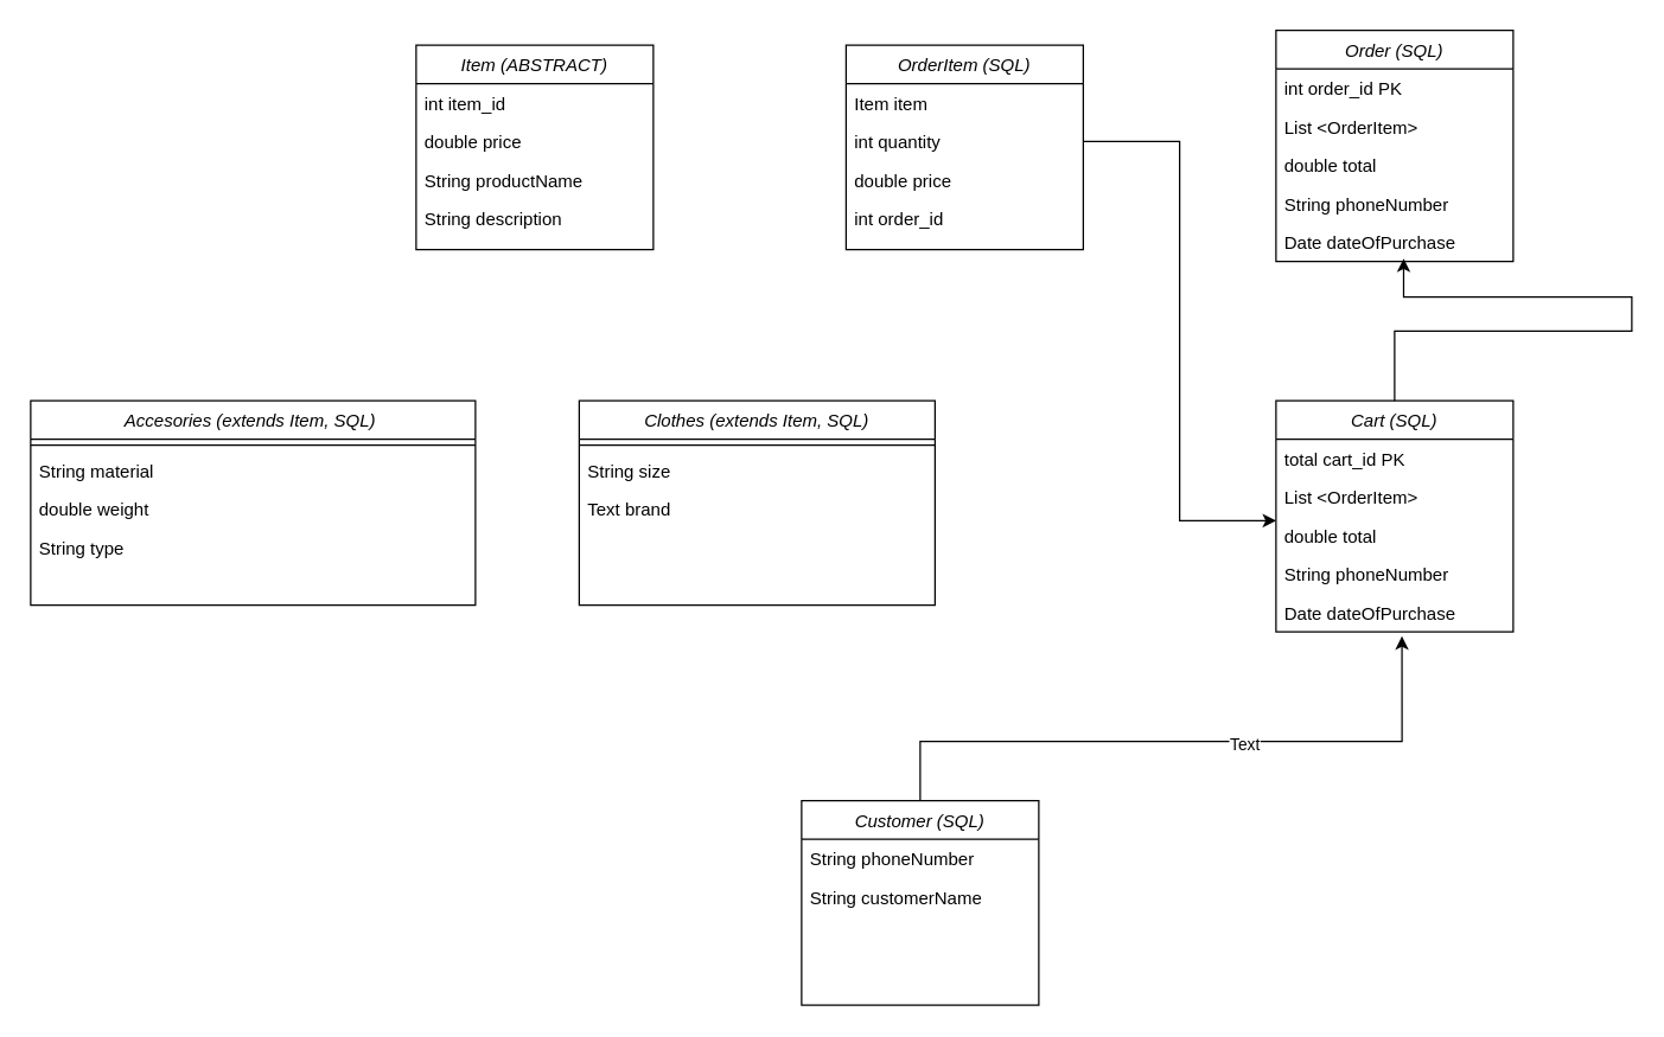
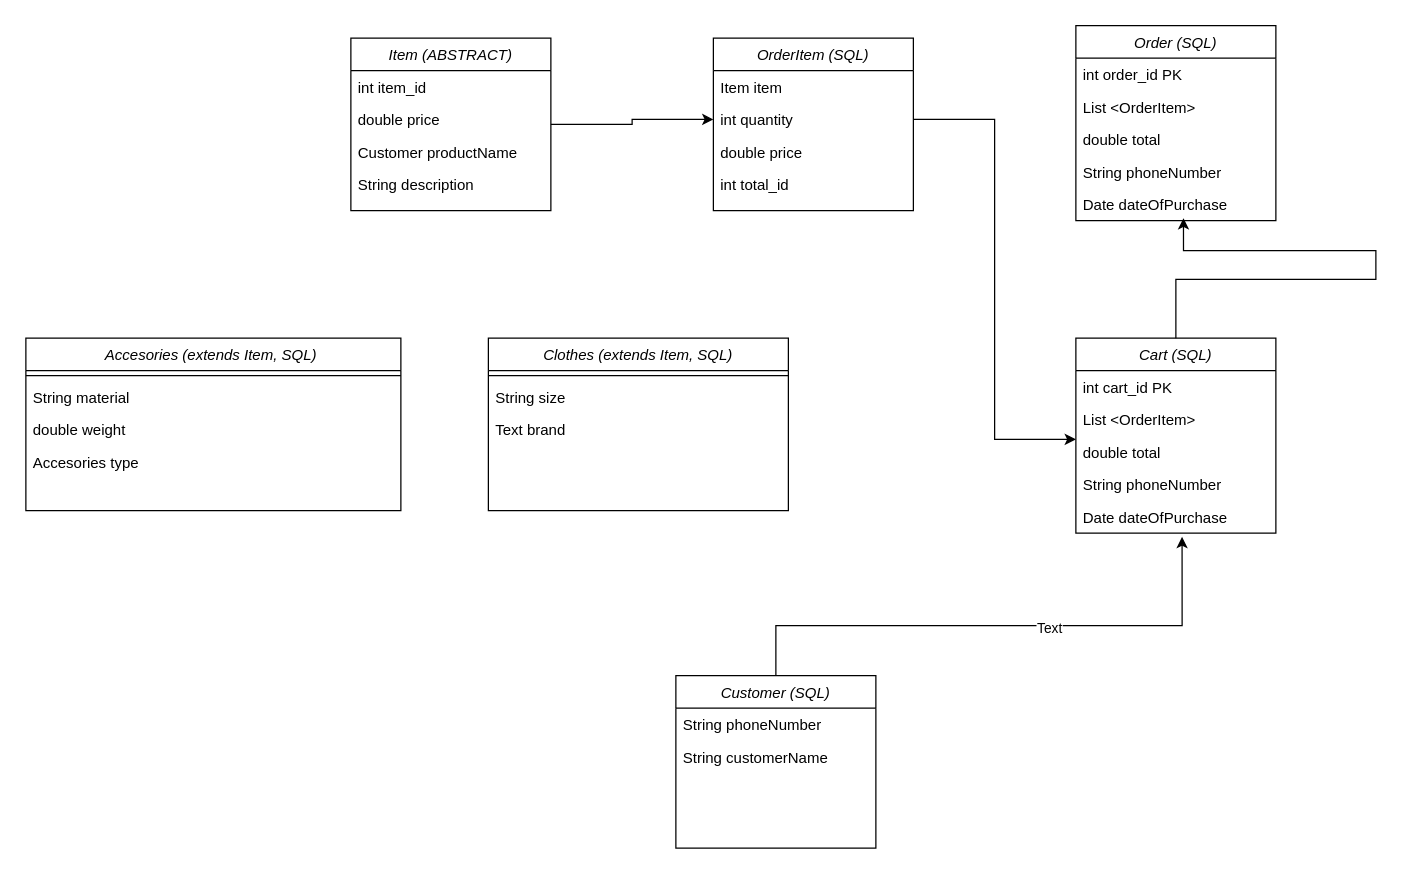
+ <mxCell id="2" style="edgeStyle=orthogonalEdgeStyle;rounded=0;orthogonalLoop=1;jettySize=auto;html=1;entryX=0;entryY=0.5;entryDx=0;entryDy=0;" parent="1" source="3" target="34" edge="1"><mxGeometry relative="1" as="geometry" /></mxCell>
- <mxCell id="6" value="String productName" style="text;align=left;verticalAlign=top;spacingLeft=4;spacingRight=4;overflow=hidden;rotatable=0;points=[[0,0.5],[1,0.5]];portConstraint=eastwest;rounded=0;shadow=0;html=0;" parent="3" vertex="1"><mxGeometry y="78" width="160" height="26" as="geometry" /></mxCell>
+ <mxCell id="6" value="Customer productName" style="text;align=left;verticalAlign=top;spacingLeft=4;spacingRight=4;overflow=hidden;rotatable=0;points=[[0,0.5],[1,0.5]];portConstraint=eastwest;rounded=0;shadow=0;html=0;" parent="3" vertex="1"><mxGeometry y="78" width="160" height="26" as="geometry" /></mxCell>
- <mxCell id="36" value="int order_id" style="text;align=left;verticalAlign=top;spacingLeft=4;spacingRight=4;overflow=hidden;rotatable=0;points=[[0,0.5],[1,0.5]];portConstraint=eastwest;rounded=0;shadow=0;html=0;" parent="32" vertex="1"><mxGeometry y="104" width="160" height="26" as="geometry" /></mxCell>
+ <mxCell id="36" value="int total_id" style="text;align=left;verticalAlign=top;spacingLeft=4;spacingRight=4;overflow=hidden;rotatable=0;points=[[0,0.5],[1,0.5]];portConstraint=eastwest;rounded=0;shadow=0;html=0;" parent="32" vertex="1"><mxGeometry y="104" width="160" height="26" as="geometry" /></mxCell>
- <mxCell id="24" value="total cart_id PK" style="text;align=left;verticalAlign=top;spacingLeft=4;spacingRight=4;overflow=hidden;rotatable=0;points=[[0,0.5],[1,0.5]];portConstraint=eastwest;rounded=0;shadow=0;html=0;" parent="23" vertex="1"><mxGeometry y="26" width="160" height="26" as="geometry" /></mxCell>
+ <mxCell id="24" value="int cart_id PK" style="text;align=left;verticalAlign=top;spacingLeft=4;spacingRight=4;overflow=hidden;rotatable=0;points=[[0,0.5],[1,0.5]];portConstraint=eastwest;rounded=0;shadow=0;html=0;" parent="23" vertex="1"><mxGeometry y="26" width="160" height="26" as="geometry" /></mxCell>
- <mxCell id="16" value="String type" style="text;align=left;verticalAlign=top;spacingLeft=4;spacingRight=4;overflow=hidden;rotatable=0;points=[[0,0.5],[1,0.5]];portConstraint=eastwest;rounded=0;shadow=0;html=0;" parent="12" vertex="1"><mxGeometry y="86" width="300" height="32" as="geometry" /></mxCell>
+ <mxCell id="16" value="Accesories type" style="text;align=left;verticalAlign=top;spacingLeft=4;spacingRight=4;overflow=hidden;rotatable=0;points=[[0,0.5],[1,0.5]];portConstraint=eastwest;rounded=0;shadow=0;html=0;" parent="12" vertex="1"><mxGeometry y="86" width="300" height="32" as="geometry" /></mxCell>
